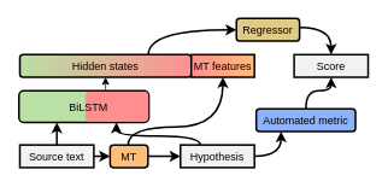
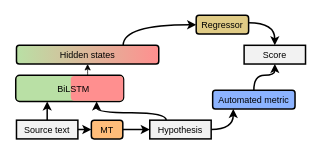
- <mxCell id="13" value="&lt;span style=&quot;font-size: 12px;&quot;&gt;MT features&lt;/span&gt;" style="rounded=0;whiteSpace=wrap;html=1;fontSize=10.5;fillColor=#FFBD7A;gradientColor=#FF8F8F;gradientDirection=west;strokeWidth=2;" parent="1" vertex="1"><mxGeometry x="211" y="60" width="70" height="25" as="geometry" /></mxCell>
- <mxCell id="2" style="edgeStyle=orthogonalEdgeStyle;curved=1;rounded=0;orthogonalLoop=1;jettySize=auto;html=1;entryX=0.5;entryY=1;entryDx=0;entryDy=0;strokeWidth=2;" parent="1" source="12" target="13" edge="1"><mxGeometry relative="1" as="geometry"><mxPoint x="291" y="110" as="targetPoint" /><Array as="points"><mxPoint x="141" y="140" /><mxPoint x="246" y="140" /></Array></mxGeometry></mxCell>
